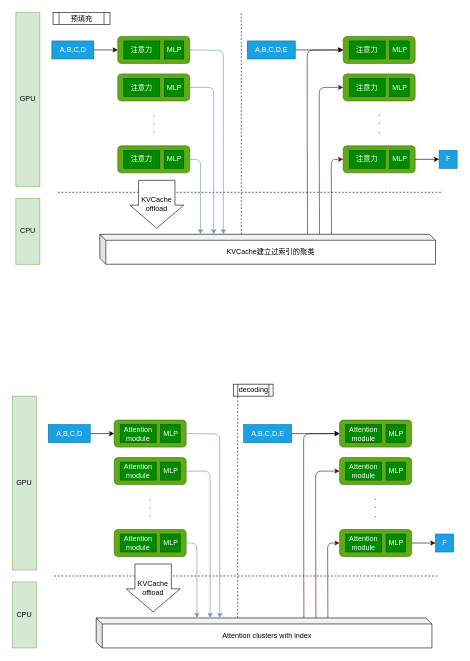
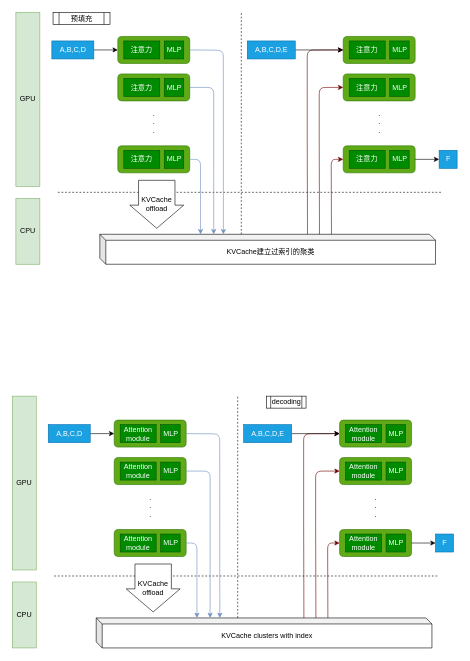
- <mxCell id="3" value="decoding" style="shape=process;whiteSpace=wrap;html=1;backgroundOutline=1;" parent="1" vertex="1"><mxGeometry x="389" y="640" width="66" height="20" as="geometry" /></mxCell>
+ <mxCell id="3" value="decoding" style="shape=process;whiteSpace=wrap;html=1;backgroundOutline=1;" parent="1" vertex="1"><mxGeometry x="444" y="660" width="66" height="20" as="geometry" /></mxCell>
- <mxCell id="30" value="Attention clusters with index" style="shape=cube;whiteSpace=wrap;html=1;boundedLbl=1;backgroundOutline=1;darkOpacity=0.05;darkOpacity2=0.1;size=10;" parent="1" vertex="1"><mxGeometry x="160" y="1030" width="560" height="50" as="geometry" /></mxCell>
+ <mxCell id="30" value="KVCache clusters with index" style="shape=cube;whiteSpace=wrap;html=1;boundedLbl=1;backgroundOutline=1;darkOpacity=0.05;darkOpacity2=0.1;size=10;" parent="1" vertex="1"><mxGeometry x="160" y="1030" width="560" height="50" as="geometry" /></mxCell>
